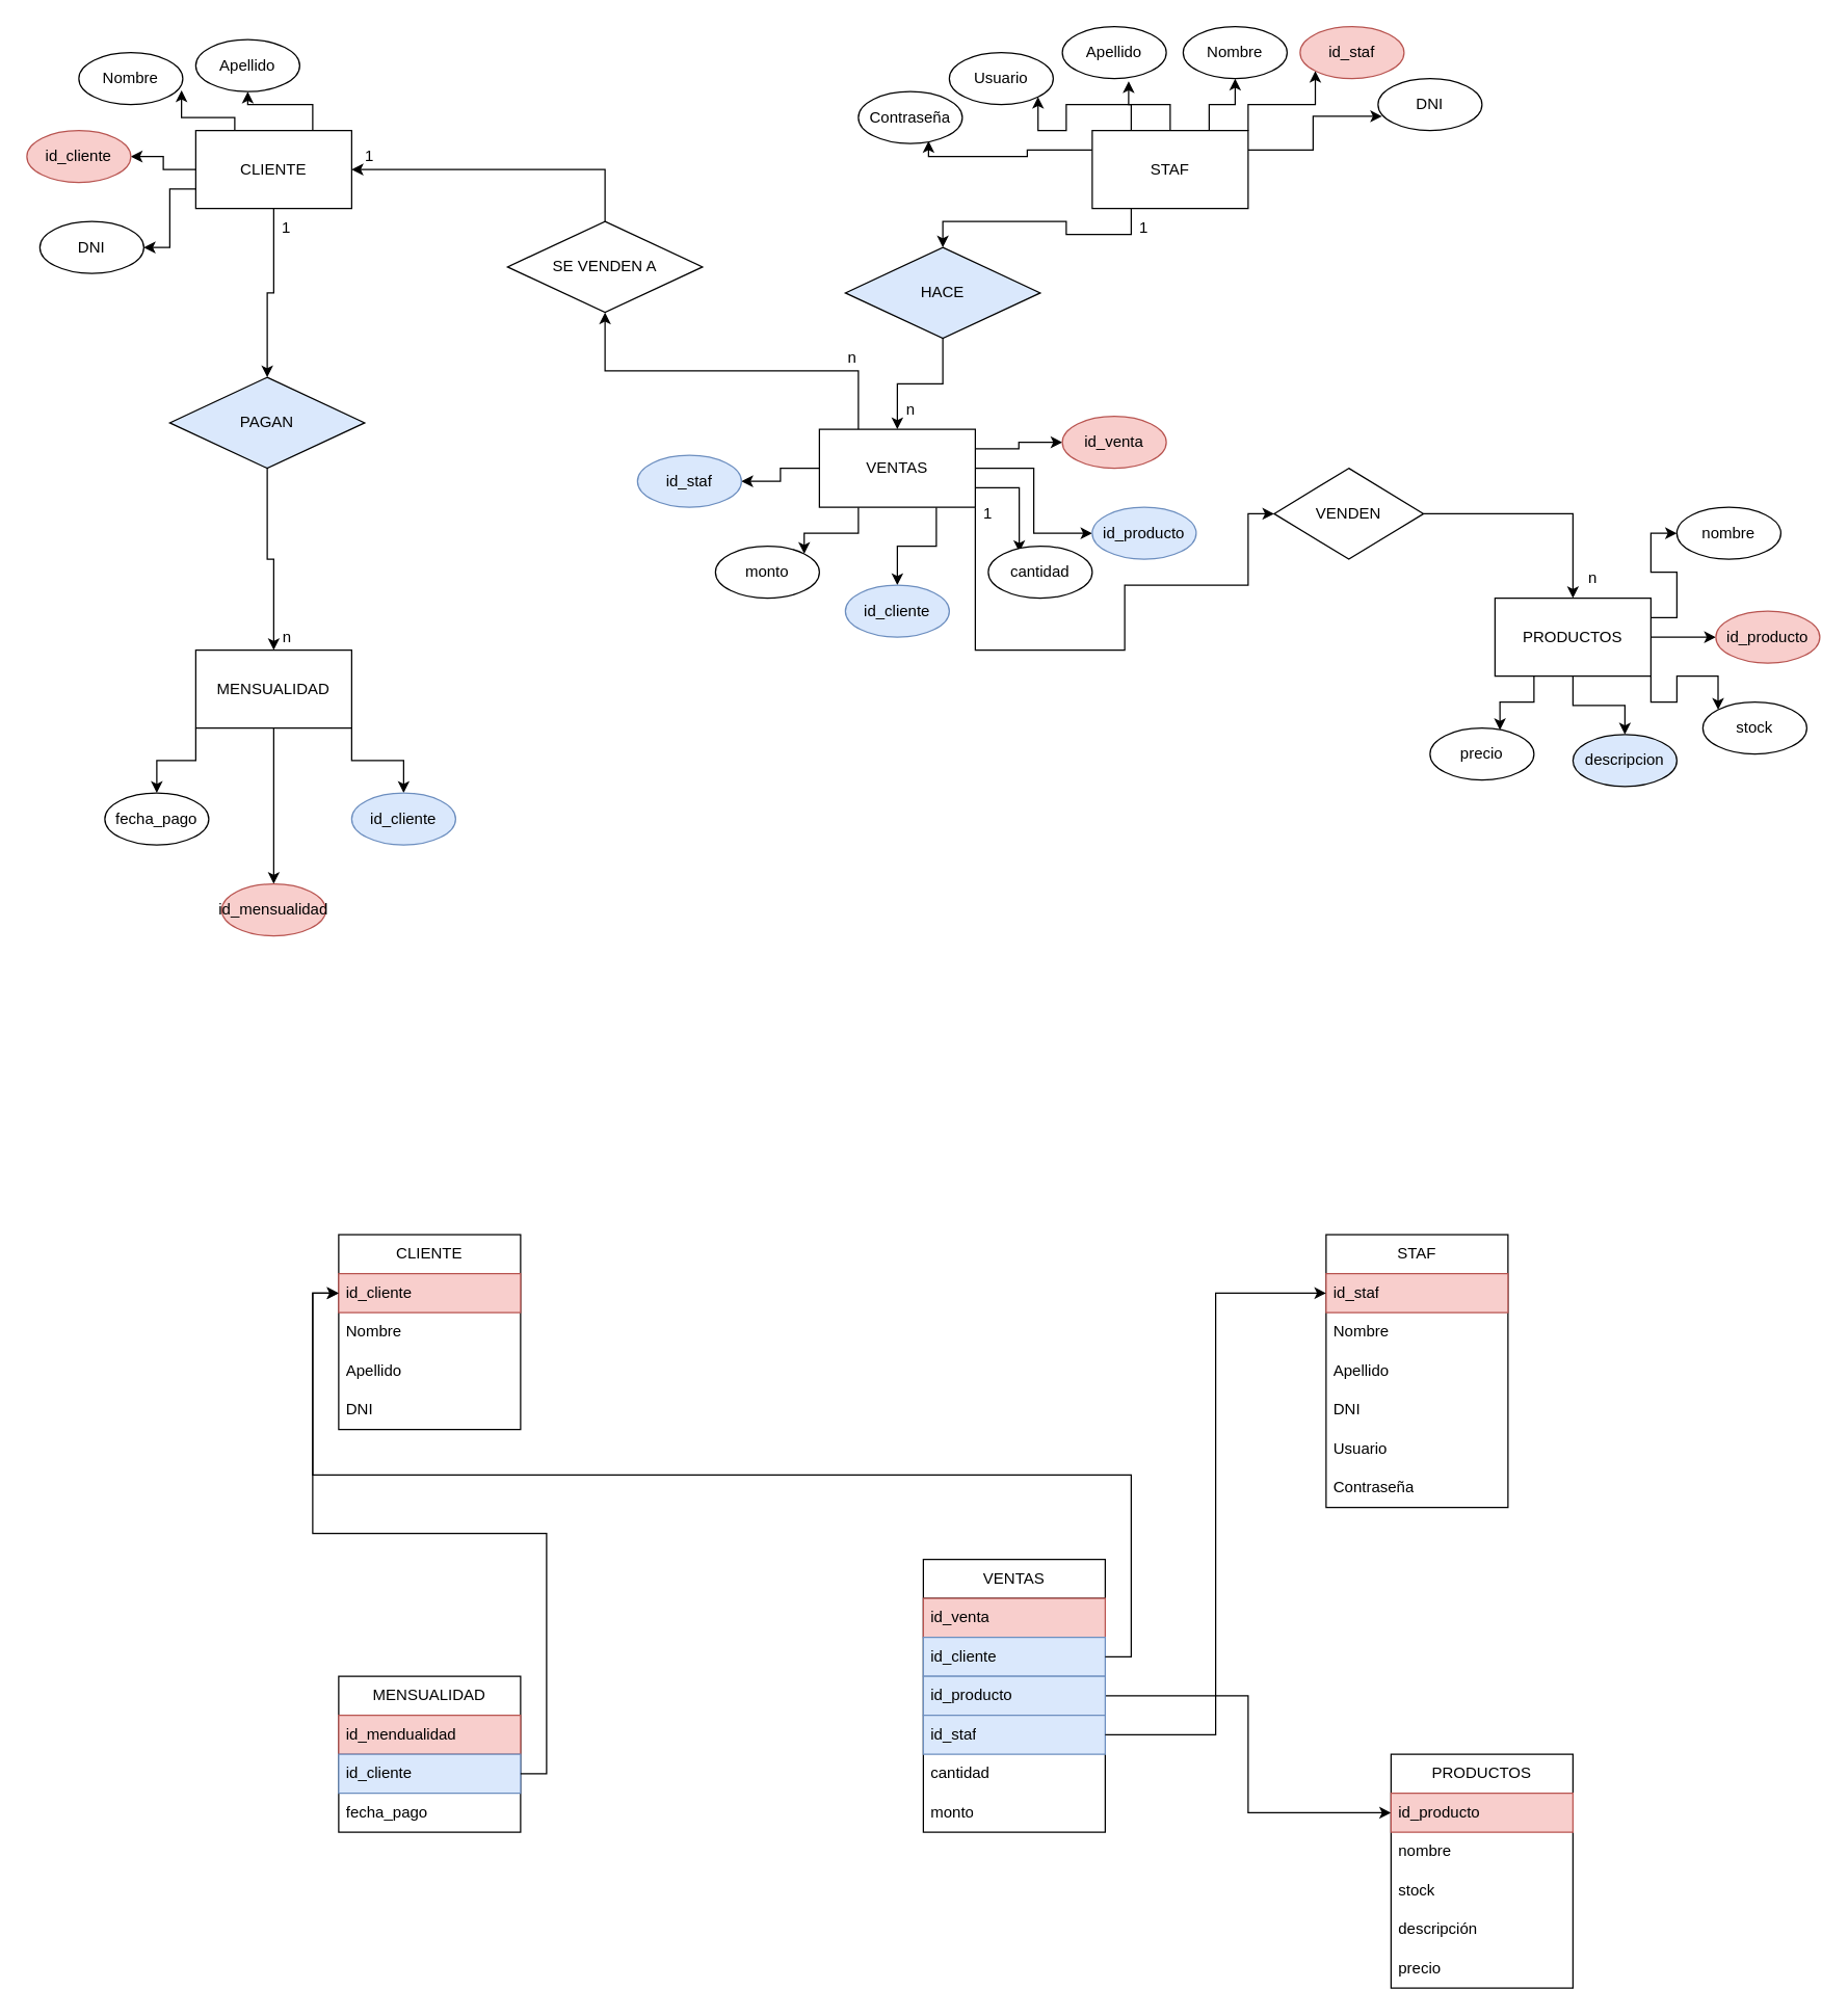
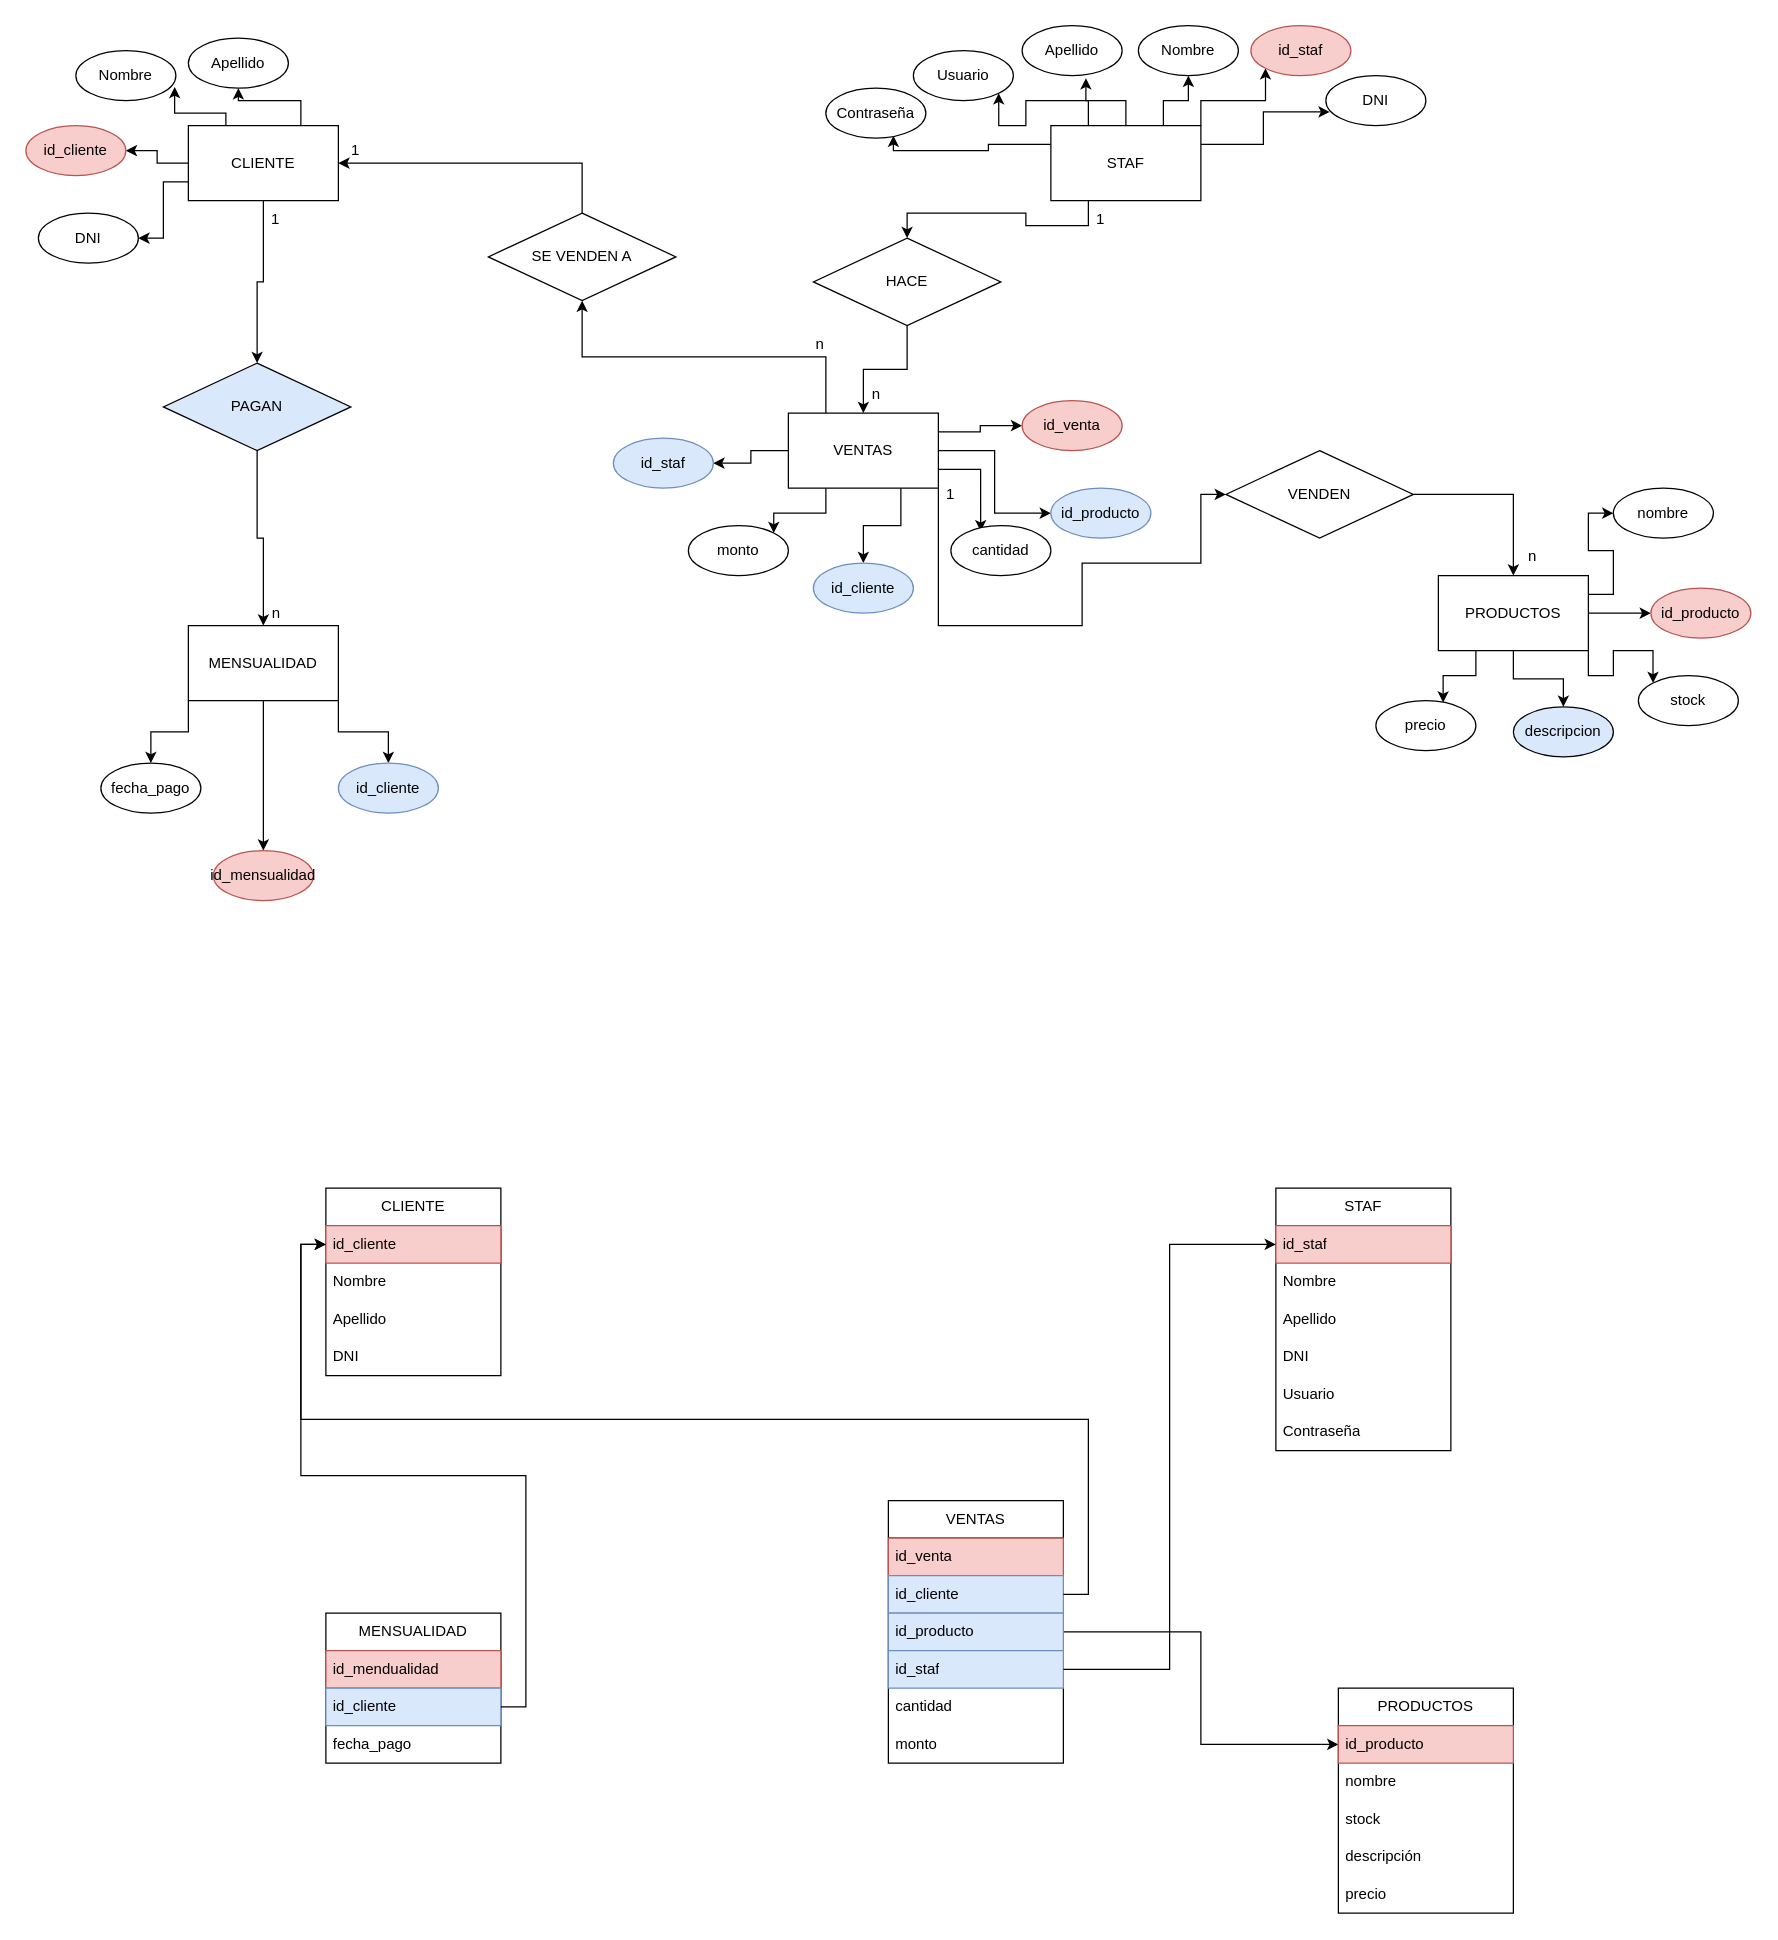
- <mxCell id="64" value="HACE" style="rhombus;whiteSpace=wrap;html=1;fillColor=#dae8fc;" vertex="1" parent="1"><mxGeometry x="650" y="190" width="150" height="70" as="geometry" /></mxCell>
+ <mxCell id="64" value="HACE" style="rhombus;whiteSpace=wrap;html=1;" vertex="1" parent="1"><mxGeometry x="650" y="190" width="150" height="70" as="geometry" /></mxCell>
- <mxCell id="62" value="VENDEN" style="rhombus;whiteSpace=wrap;html=1;" vertex="1" parent="1"><mxGeometry x="980" y="360" width="115" height="70" as="geometry" /></mxCell>
+ <mxCell id="62" value="VENDEN" style="rhombus;whiteSpace=wrap;html=1;" vertex="1" parent="1"><mxGeometry x="980" y="360" width="150" height="70" as="geometry" /></mxCell>
